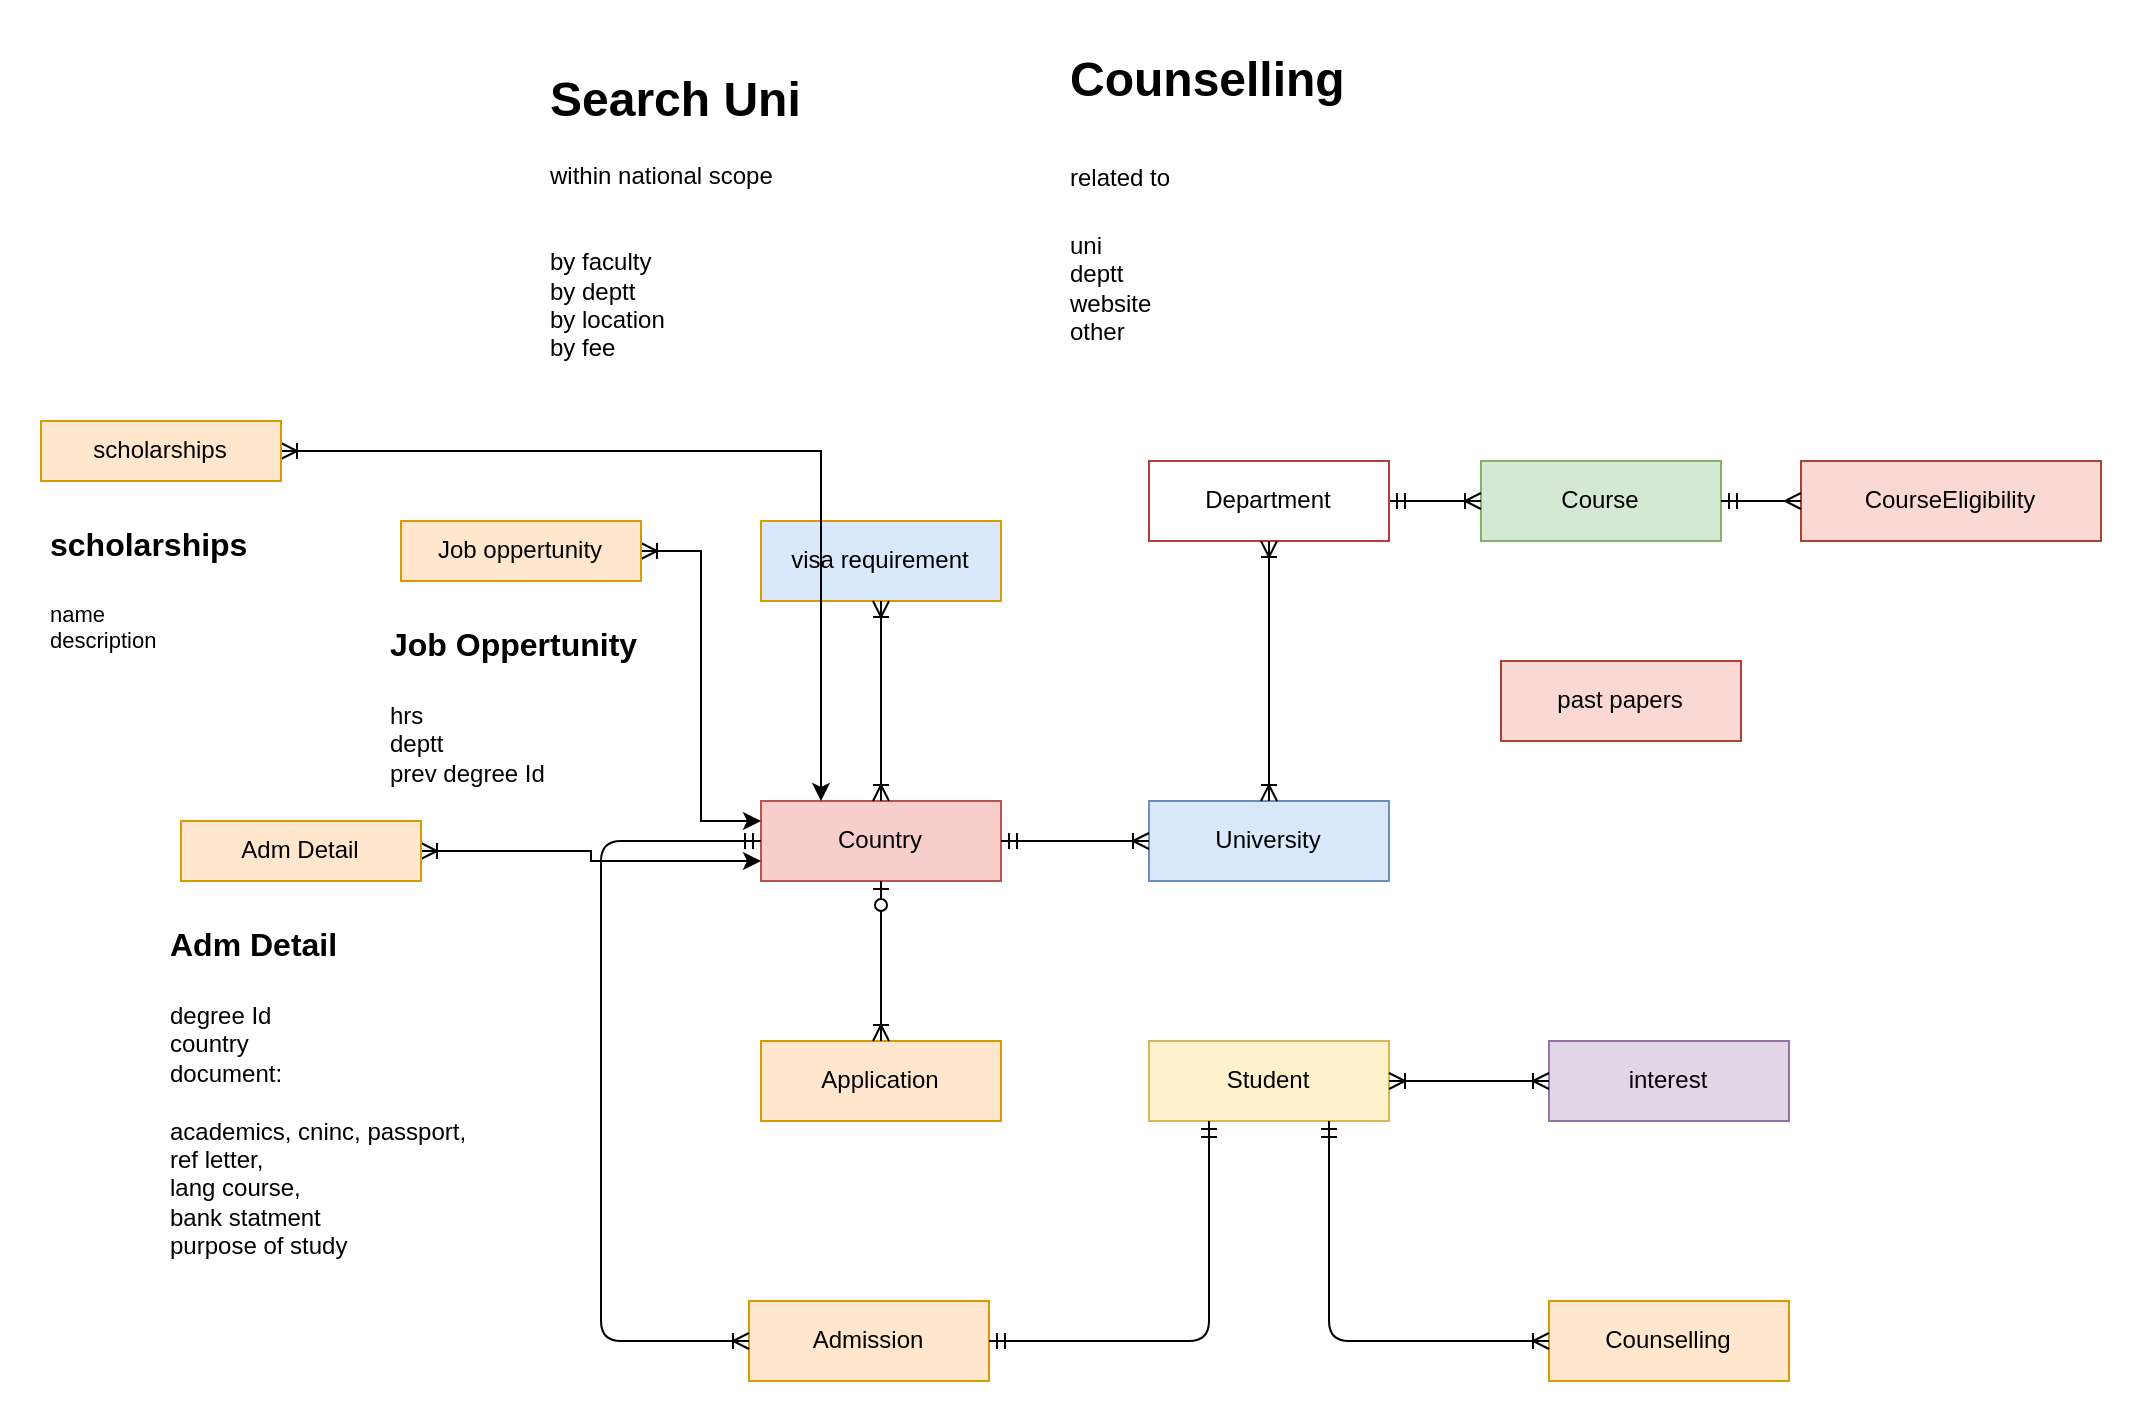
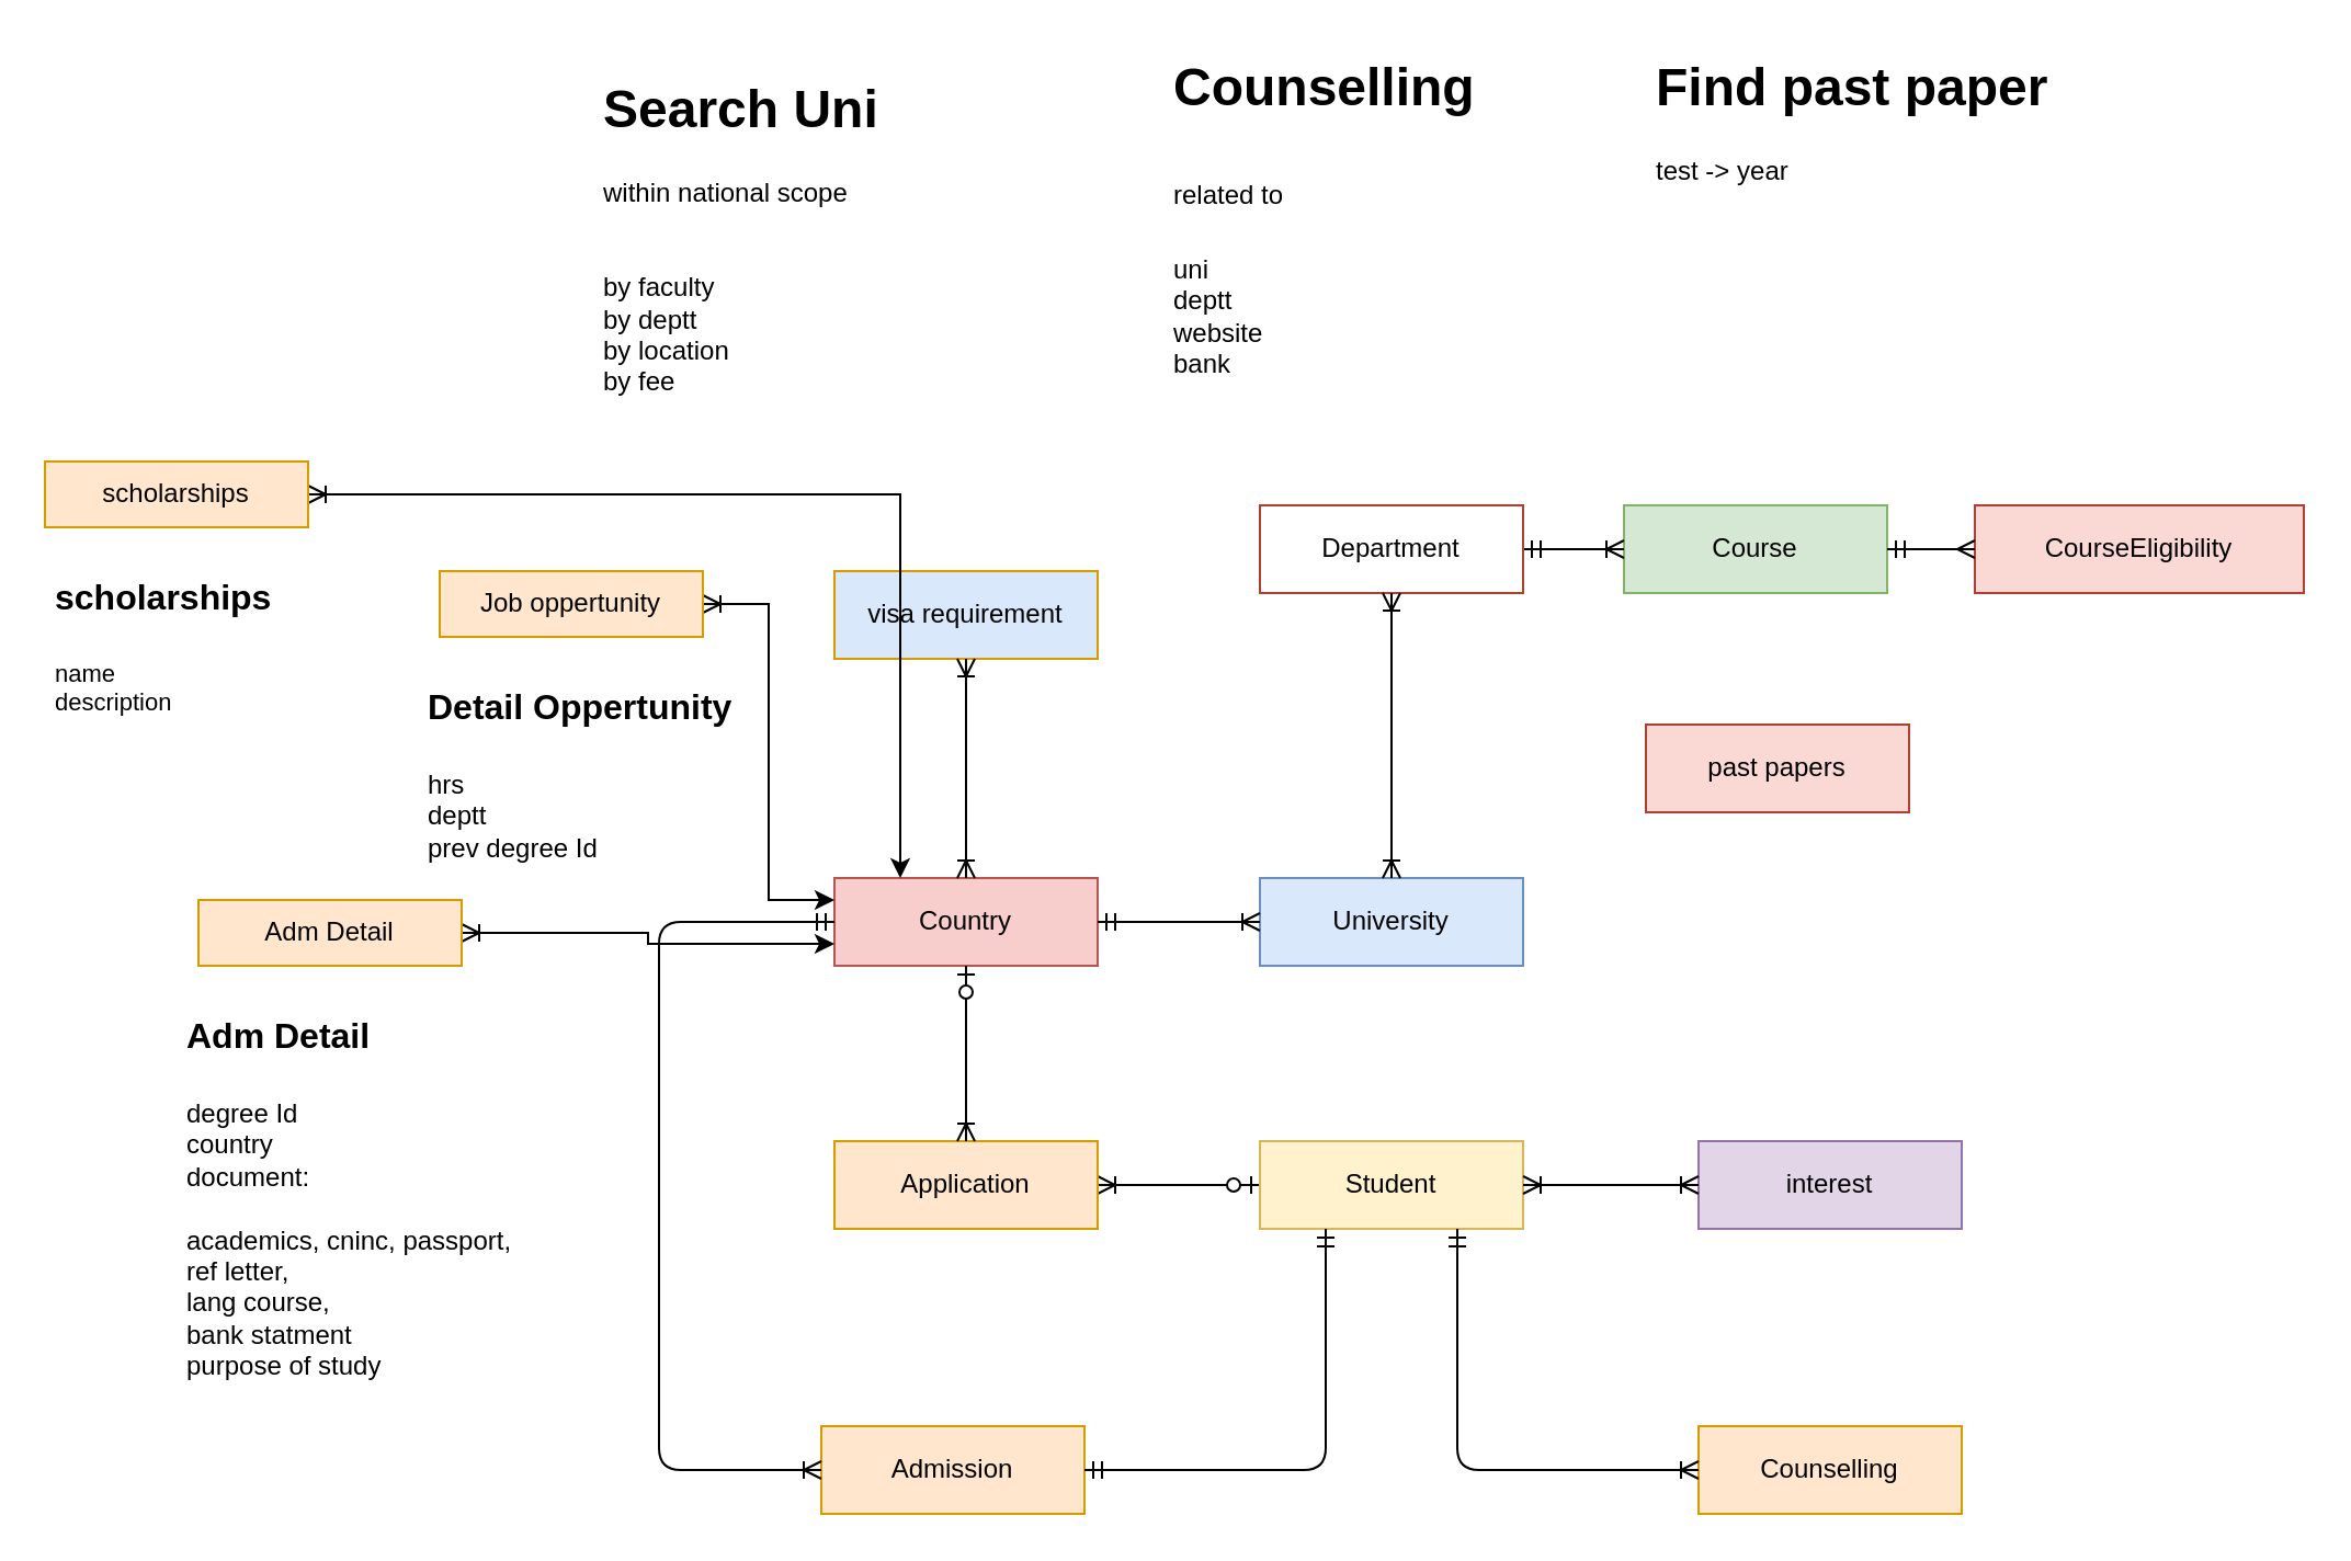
- <mxCell id="26" value="&lt;h1&gt;&lt;span&gt;Counselling&lt;/span&gt;&lt;/h1&gt;&lt;h1&gt;&lt;span style=&quot;font-size: 12px ; font-weight: 400&quot;&gt;related to&lt;/span&gt;&lt;/h1&gt;&lt;div&gt;&lt;span style=&quot;font-size: 12px ; font-weight: 400&quot;&gt;uni&lt;/span&gt;&lt;/div&gt;&lt;div&gt;&lt;span style=&quot;font-size: 12px ; font-weight: 400&quot;&gt;deptt&lt;/span&gt;&lt;/div&gt;&lt;div&gt;&lt;span style=&quot;font-size: 12px ; font-weight: 400&quot;&gt;website&lt;/span&gt;&lt;/div&gt;&lt;div&gt;other&lt;/div&gt;" style="text;html=1;strokeColor=none;fillColor=none;spacing=5;spacingTop=-20;whiteSpace=wrap;overflow=hidden;rounded=0;" vertex="1" parent="1"><mxGeometry x="530" y="20" width="190" height="170" as="geometry" /></mxCell>
+ <mxCell id="26" value="&lt;h1&gt;&lt;span&gt;Counselling&lt;/span&gt;&lt;/h1&gt;&lt;h1&gt;&lt;span style=&quot;font-size: 12px ; font-weight: 400&quot;&gt;related to&lt;/span&gt;&lt;/h1&gt;&lt;div&gt;&lt;span style=&quot;font-size: 12px ; font-weight: 400&quot;&gt;uni&lt;/span&gt;&lt;/div&gt;&lt;div&gt;&lt;span style=&quot;font-size: 12px ; font-weight: 400&quot;&gt;deptt&lt;/span&gt;&lt;/div&gt;&lt;div&gt;&lt;span style=&quot;font-size: 12px ; font-weight: 400&quot;&gt;website&lt;/span&gt;&lt;/div&gt;&lt;div&gt;bank&lt;/div&gt;" style="text;html=1;strokeColor=none;fillColor=none;spacing=5;spacingTop=-20;whiteSpace=wrap;overflow=hidden;rounded=0;" vertex="1" parent="1"><mxGeometry x="530" y="20" width="190" height="170" as="geometry" /></mxCell>
+ <mxCell id="27" value="&lt;h1&gt;Find past paper&lt;/h1&gt;&lt;div&gt;test -&amp;gt; year&lt;/div&gt;" style="text;html=1;strokeColor=none;fillColor=none;spacing=5;spacingTop=-20;whiteSpace=wrap;overflow=hidden;rounded=0;" vertex="1" parent="1"><mxGeometry x="750" y="20" width="201" height="70" as="geometry" /></mxCell>
- <mxCell id="30" value="&lt;h1&gt;&lt;font style=&quot;font-size: 16px&quot;&gt;Job Oppertunity&amp;nbsp;&lt;/font&gt;&lt;/h1&gt;&lt;div&gt;&lt;span&gt;hrs&lt;/span&gt;&lt;br&gt;&lt;/div&gt;&lt;div&gt;deptt&lt;/div&gt;&lt;div&gt;prev degree Id&lt;/div&gt;&lt;div&gt;&lt;br&gt;&lt;/div&gt;" style="text;html=1;strokeColor=none;fillColor=none;spacing=5;spacingTop=-20;whiteSpace=wrap;overflow=hidden;rounded=0;" vertex="1" parent="1"><mxGeometry x="190" y="300" width="190" height="110" as="geometry" /></mxCell>
+ <mxCell id="30" value="&lt;h1&gt;&lt;font style=&quot;font-size: 16px&quot;&gt;Detail Oppertunity&amp;nbsp;&lt;/font&gt;&lt;/h1&gt;&lt;div&gt;&lt;span&gt;hrs&lt;/span&gt;&lt;br&gt;&lt;/div&gt;&lt;div&gt;deptt&lt;/div&gt;&lt;div&gt;prev degree Id&lt;/div&gt;&lt;div&gt;&lt;br&gt;&lt;/div&gt;" style="text;html=1;strokeColor=none;fillColor=none;spacing=5;spacingTop=-20;whiteSpace=wrap;overflow=hidden;rounded=0;" vertex="1" parent="1"><mxGeometry x="190" y="300" width="190" height="110" as="geometry" /></mxCell>
+ <mxCell id="6" value="" style="edgeStyle=entityRelationEdgeStyle;fontSize=12;html=1;endArrow=ERoneToMany;startArrow=ERzeroToOne;exitX=0;exitY=0.5;exitDx=0;exitDy=0;entryX=1;entryY=0.5;entryDx=0;entryDy=0;" edge="1" parent="1" source="7" target="8"><mxGeometry width="100" height="100" relative="1" as="geometry"><mxPoint x="534" y="740" as="sourcePoint" /><mxPoint x="494" y="590" as="targetPoint" /></mxGeometry></mxCell>
